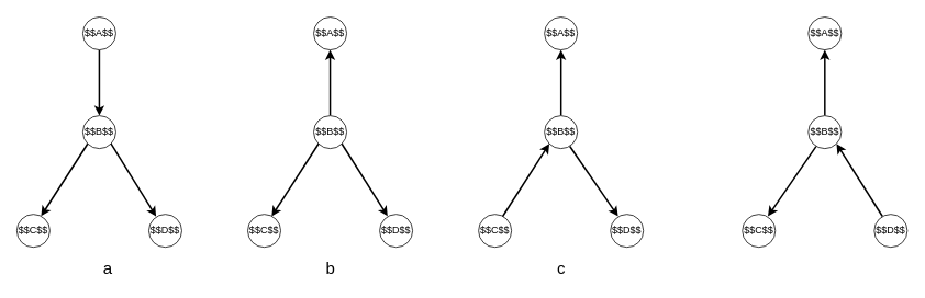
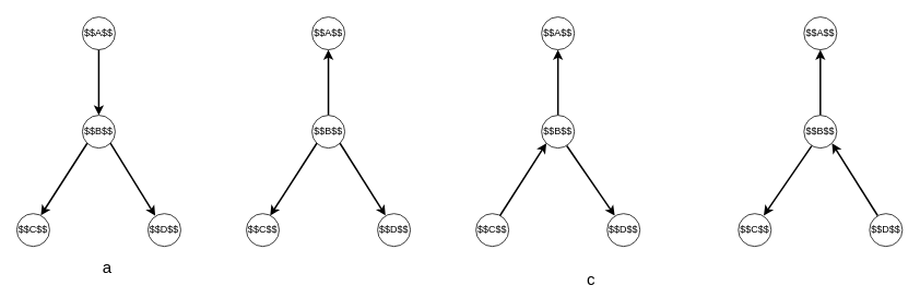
- <mxCell id="31" value="b" style="text;html=1;align=center;verticalAlign=middle;resizable=0;points=[];autosize=1;strokeColor=none;fillColor=none;fontSize=20;" vertex="1" parent="1"><mxGeometry x="385" y="310" width="30" height="30" as="geometry" /></mxCell>
- <mxCell id="32" value="c" style="text;html=1;align=center;verticalAlign=middle;resizable=0;points=[];autosize=1;strokeColor=none;fillColor=none;fontSize=20;" vertex="1" parent="1"><mxGeometry x="665" y="310" width="30" height="30" as="geometry" /></mxCell>
+ <mxCell id="32" value="c" style="text;html=1;align=center;verticalAlign=middle;resizable=0;points=[];autosize=1;strokeColor=none;fillColor=none;fontSize=20;" vertex="1" parent="1"><mxGeometry x="705" y="325" width="30" height="30" as="geometry" /></mxCell>
